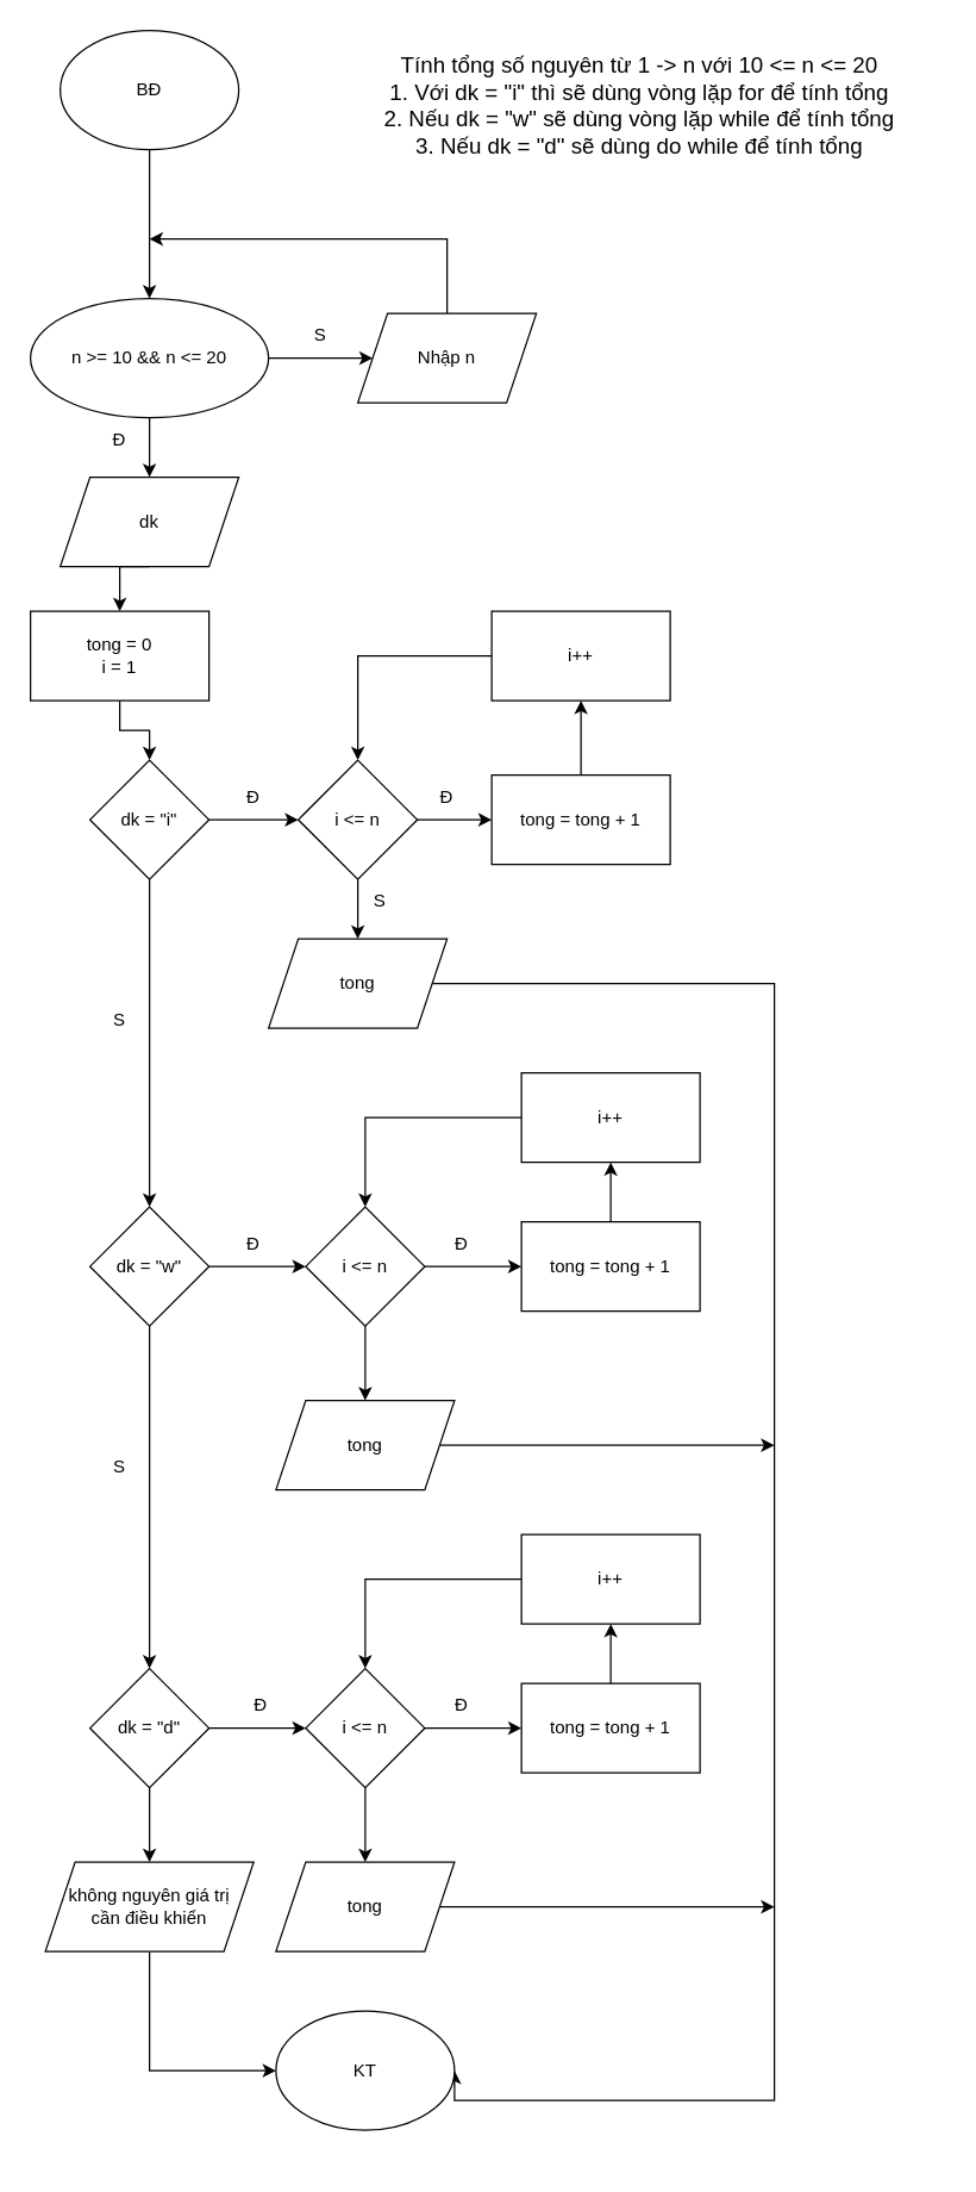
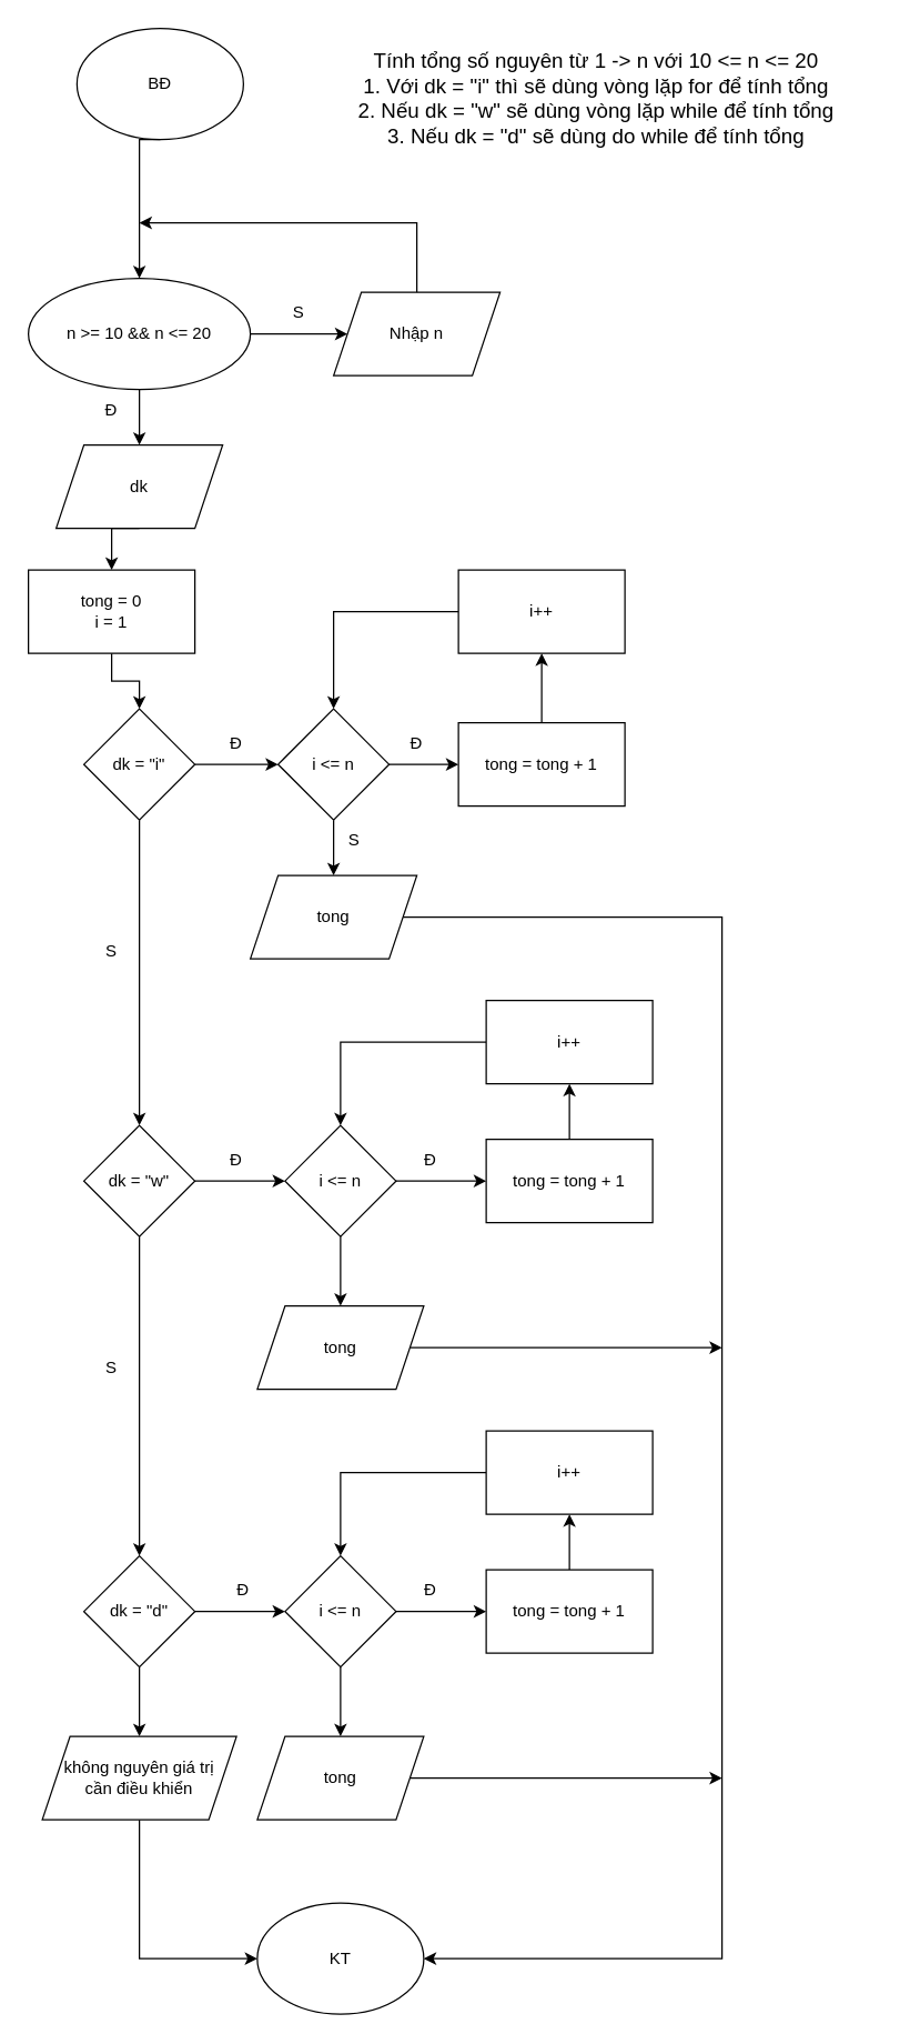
- <mxCell id="4" value="BĐ" style="ellipse;whiteSpace=wrap;html=1;" vertex="1" parent="1"><mxGeometry x="40" width="120" height="80" as="geometry" y="20" /></mxCell>
+ <mxCell id="4" value="BĐ" style="ellipse;whiteSpace=wrap;html=1;" vertex="1" parent="1"><mxGeometry x="55" y="20" width="120" height="80" as="geometry" /></mxCell>
- <mxCell id="63" value="KT" style="ellipse;whiteSpace=wrap;html=1;" vertex="1" parent="1"><mxGeometry x="185" y="1350" width="120" height="80" as="geometry" /></mxCell>
+ <mxCell id="63" value="KT" style="ellipse;whiteSpace=wrap;html=1;" vertex="1" parent="1"><mxGeometry x="185" y="1370" width="120" height="80" as="geometry" /></mxCell>
